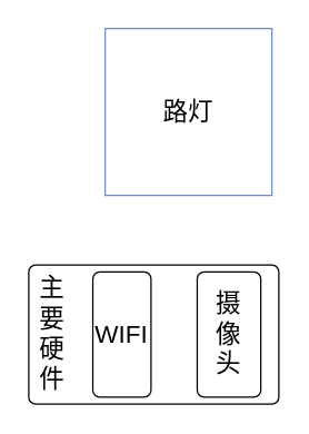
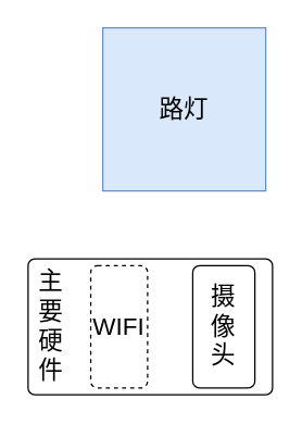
- <mxCell id="2" value="&lt;font style=&quot;font-size: 18px&quot;&gt;路灯&lt;/font&gt;" style="whiteSpace=wrap;html=1;aspect=fixed;fillColor=#ffffff;strokeColor=#6c8ebf;" parent="1" vertex="1"><mxGeometry x="75" y="20" width="120" height="120" as="geometry" /></mxCell>
+ <mxCell id="2" value="&lt;font style=&quot;font-size: 18px&quot;&gt;路灯&lt;/font&gt;" style="whiteSpace=wrap;html=1;aspect=fixed;fillColor=#dae8fc;strokeColor=#6c8ebf;" parent="1" vertex="1"><mxGeometry x="75" y="20" width="120" height="120" as="geometry" /></mxCell>
- <mxCell id="5" value="WIFI" style="rounded=1;absoluteArcSize=1;html=1;arcSize=10;whiteSpace=wrap;points=[];strokeColor=inherit;fillColor=inherit;fontSize=18;align=left;" vertex="1" parent="3"><mxGeometry x="46.13" y="5" width="41.88" height="90" as="geometry" /></mxCell>
+ <mxCell id="5" value="WIFI" style="rounded=1;absoluteArcSize=1;html=1;arcSize=10;whiteSpace=wrap;points=[];strokeColor=inherit;fillColor=inherit;fontSize=18;align=left;dashed=1;" vertex="1" parent="3"><mxGeometry x="46.13" y="5" width="41.88" height="90" as="geometry" /></mxCell>
